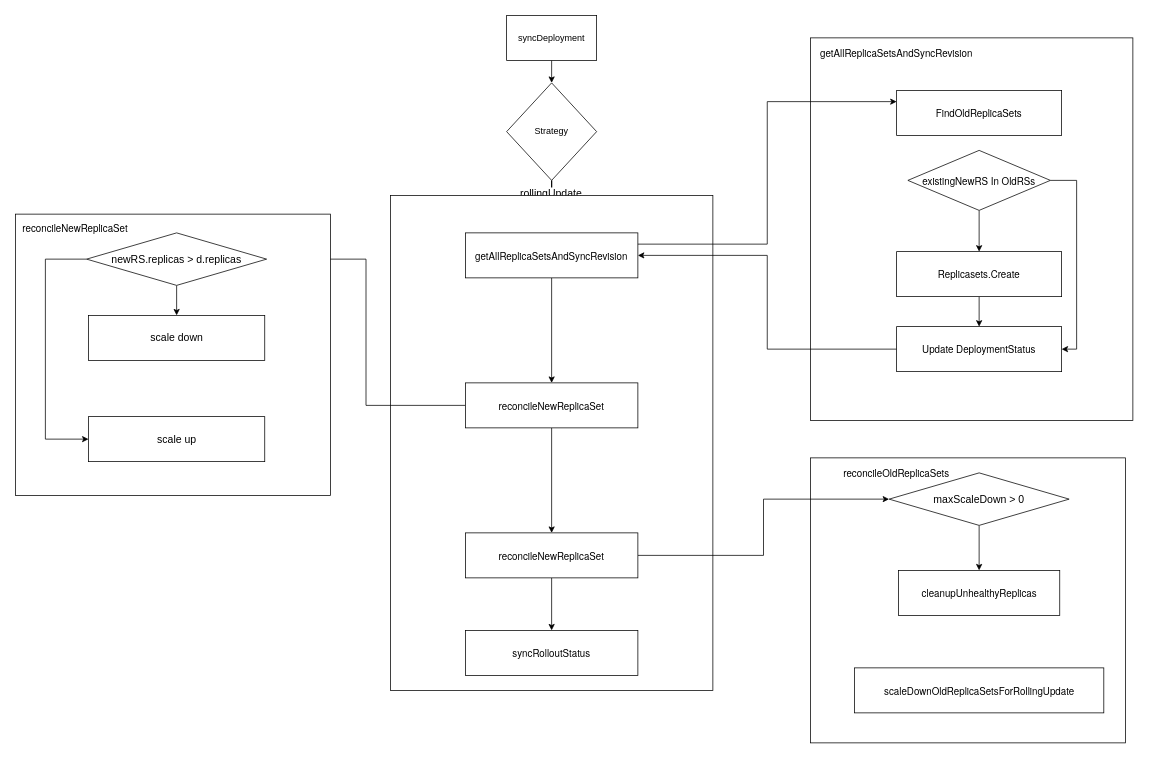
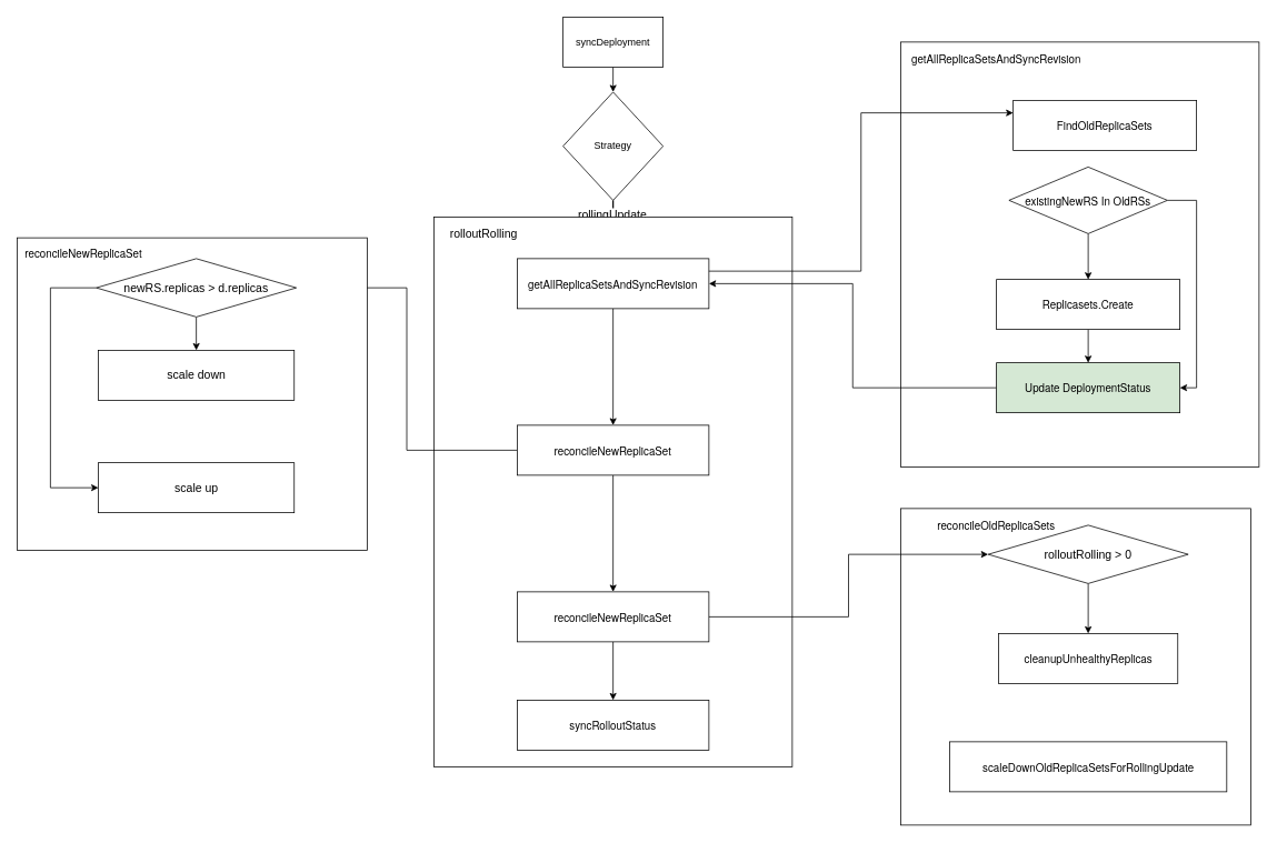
- <mxCell id="13" value="&lt;p style=&quot;margin: 0px; font-stretch: normal; font-size: 13px; line-height: normal; font-family: &amp;quot;Helvetica Neue&amp;quot;;&quot;&gt;FindOldReplicaSets&lt;/p&gt;" style="rounded=0;whiteSpace=wrap;html=1;fontSize=14;" vertex="1" parent="1"><mxGeometry x="1195" y="120" width="220" height="60" as="geometry" /></mxCell>
+ <mxCell id="13" value="&lt;p style=&quot;margin: 0px; font-stretch: normal; font-size: 13px; line-height: normal; font-family: &amp;quot;Helvetica Neue&amp;quot;;&quot;&gt;FindOldReplicaSets&lt;/p&gt;" style="rounded=0;whiteSpace=wrap;html=1;fontSize=14;" vertex="1" parent="1"><mxGeometry x="1215" y="120" width="220" height="60" as="geometry" /></mxCell>
+ <mxCell id="8" value="&lt;font style=&quot;font-size: 14px;&quot;&gt;rolloutRolling&lt;/font&gt;" style="text;html=1;strokeColor=none;fillColor=none;align=center;verticalAlign=middle;whiteSpace=wrap;rounded=0;" vertex="1" parent="1"><mxGeometry x="520" y="260" width="120" height="40" as="geometry" /></mxCell>
- <mxCell id="20" value="&lt;p style=&quot;margin: 0px; font-stretch: normal; font-size: 13px; line-height: normal; font-family: &amp;quot;Helvetica Neue&amp;quot;;&quot;&gt;Update DeploymentStatus&lt;/p&gt;" style="rounded=0;whiteSpace=wrap;html=1;fontSize=14;" vertex="1" parent="1"><mxGeometry x="1195" y="435" width="220" height="60" as="geometry" /></mxCell>
+ <mxCell id="20" value="&lt;p style=&quot;margin: 0px; font-stretch: normal; font-size: 13px; line-height: normal; font-family: &amp;quot;Helvetica Neue&amp;quot;;&quot;&gt;Update DeploymentStatus&lt;/p&gt;" style="rounded=0;whiteSpace=wrap;html=1;fontSize=14;fillColor=#d5e8d4;" vertex="1" parent="1"><mxGeometry x="1195" y="435" width="220" height="60" as="geometry" /></mxCell>
- <mxCell id="38" value="maxScaleDown &amp;gt; 0" style="rhombus;whiteSpace=wrap;html=1;fontSize=14;" vertex="1" parent="1"><mxGeometry x="1185" y="630" width="240" height="70" as="geometry" /></mxCell>
+ <mxCell id="38" value="rolloutRolling &amp;gt; 0" style="rhombus;whiteSpace=wrap;html=1;fontSize=14;" vertex="1" parent="1"><mxGeometry x="1185" y="630" width="240" height="70" as="geometry" /></mxCell>
